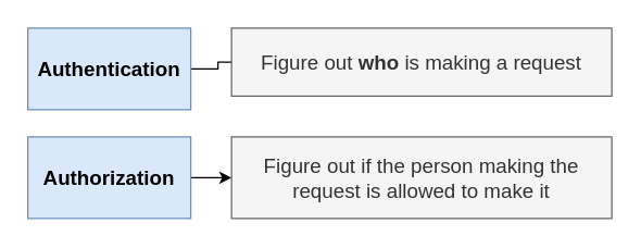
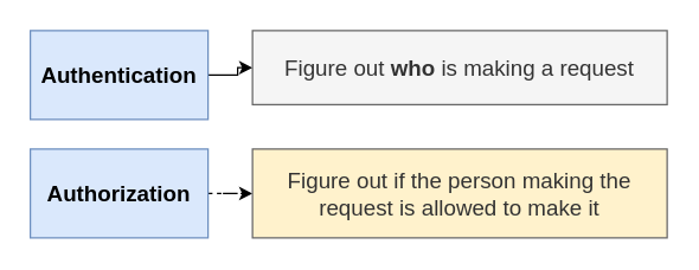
- <mxCell id="2" style="edgeStyle=orthogonalEdgeStyle;rounded=0;orthogonalLoop=1;jettySize=auto;html=1;exitX=1;exitY=0.5;exitDx=0;exitDy=0;fontSize=15;endArrow=none;" edge="1" parent="1" source="3" target="4"><mxGeometry relative="1" as="geometry" /></mxCell>
+ <mxCell id="2" style="edgeStyle=orthogonalEdgeStyle;rounded=0;orthogonalLoop=1;jettySize=auto;html=1;exitX=1;exitY=0.5;exitDx=0;exitDy=0;fontSize=15;" edge="1" parent="1" source="3" target="4"><mxGeometry relative="1" as="geometry" /></mxCell>
- <mxCell id="5" style="edgeStyle=orthogonalEdgeStyle;rounded=0;orthogonalLoop=1;jettySize=auto;html=1;exitX=1;exitY=0.5;exitDx=0;exitDy=0;fontSize=15;" edge="1" parent="1" source="6" target="7"><mxGeometry relative="1" as="geometry" /></mxCell>
+ <mxCell id="5" style="edgeStyle=orthogonalEdgeStyle;rounded=0;orthogonalLoop=1;jettySize=auto;html=1;exitX=1;exitY=0.5;exitDx=0;exitDy=0;fontSize=15;dashed=1;" edge="1" parent="1" source="6" target="7"><mxGeometry relative="1" as="geometry" /></mxCell>
- <mxCell id="7" value="Figure out if the person making the request is allowed to make it" style="rounded=0;whiteSpace=wrap;html=1;fillColor=#f5f5f5;strokeColor=#666666;fontStyle=0;fontSize=15;fontColor=#333333;" vertex="1" parent="1"><mxGeometry x="170" y="100" width="280" height="60" as="geometry" /></mxCell>
+ <mxCell id="7" value="Figure out if the person making the request is allowed to make it" style="rounded=0;whiteSpace=wrap;html=1;fillColor=#fff2cc;strokeColor=#666666;fontStyle=0;fontSize=15;fontColor=#333333;" vertex="1" parent="1"><mxGeometry x="170" y="100" width="280" height="60" as="geometry" /></mxCell>
